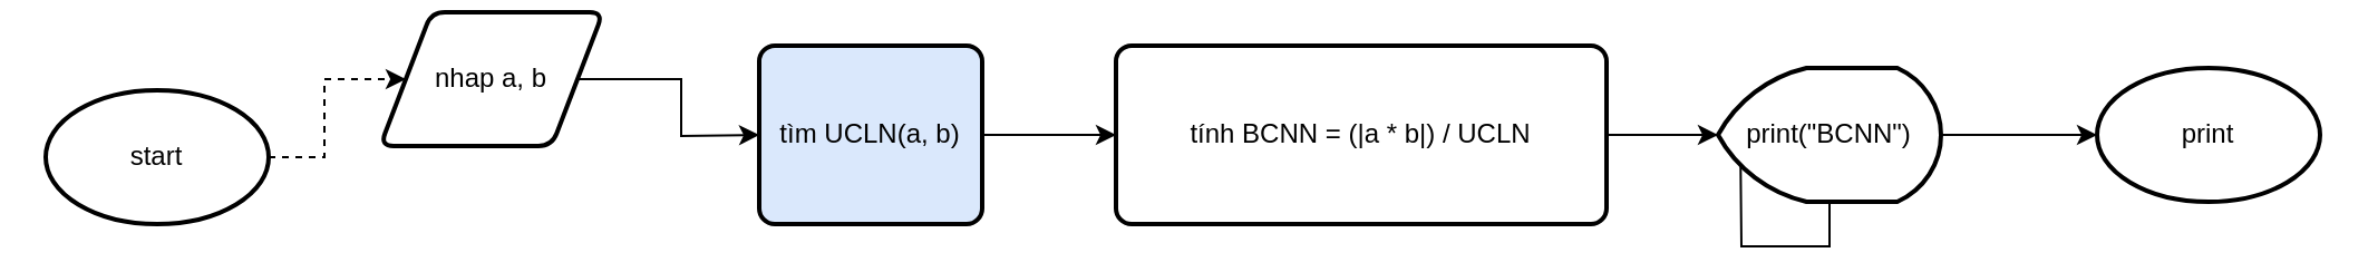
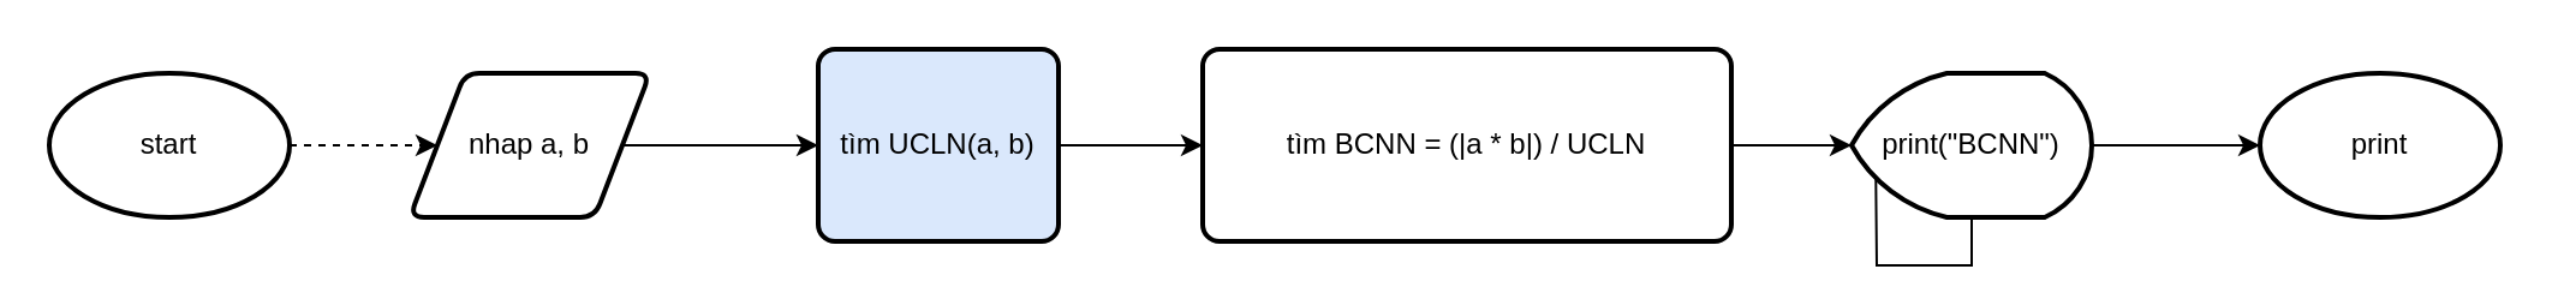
- <mxCell id="5" value="nhap a, b" style="shape=parallelogram;html=1;strokeWidth=2;perimeter=parallelogramPerimeter;whiteSpace=wrap;rounded=1;arcSize=12;size=0.23;" vertex="1" parent="1"><mxGeometry x="170" y="5" width="100" height="60" as="geometry" /></mxCell>
+ <mxCell id="5" value="nhap a, b" style="shape=parallelogram;html=1;strokeWidth=2;perimeter=parallelogramPerimeter;whiteSpace=wrap;rounded=1;arcSize=12;size=0.23;" vertex="1" parent="1"><mxGeometry x="170" y="30" width="100" height="60" as="geometry" /></mxCell>
- <mxCell id="9" value="tính BCNN = (|a * b|) / UCLN" style="rounded=1;whiteSpace=wrap;html=1;absoluteArcSize=1;arcSize=14;strokeWidth=2;" vertex="1" parent="1"><mxGeometry x="500" y="20" width="220" height="80" as="geometry" /></mxCell>
+ <mxCell id="9" value="tìm BCNN = (|a * b|) / UCLN" style="rounded=1;whiteSpace=wrap;html=1;absoluteArcSize=1;arcSize=14;strokeWidth=2;" vertex="1" parent="1"><mxGeometry x="500" y="20" width="220" height="80" as="geometry" /></mxCell>
- <mxCell id="3" value="start" style="strokeWidth=2;html=1;shape=mxgraph.flowchart.start_1;whiteSpace=wrap;" vertex="1" parent="1"><mxGeometry x="20" y="40" width="100" height="60" as="geometry" /></mxCell>
+ <mxCell id="3" value="start" style="strokeWidth=2;html=1;shape=mxgraph.flowchart.start_1;whiteSpace=wrap;" vertex="1" parent="1"><mxGeometry y="30" width="100" height="60" as="geometry" x="20" /></mxCell>
